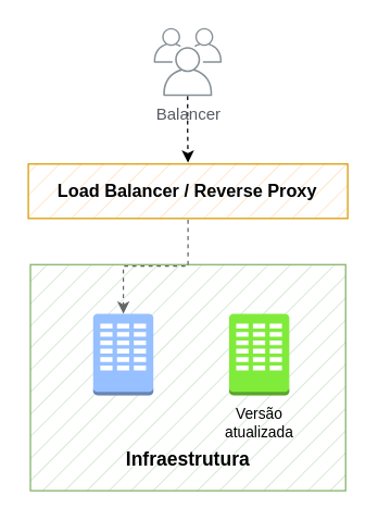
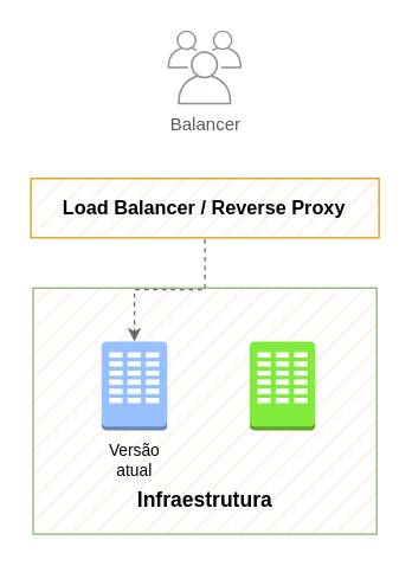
- <mxCell id="3" style="edgeStyle=orthogonalEdgeStyle;rounded=0;orthogonalLoop=1;jettySize=auto;html=1;entryX=0.5;entryY=0;entryDx=0;entryDy=0;dashed=1;" parent="1" source="4" target="7" edge="1"><mxGeometry relative="1" as="geometry" /></mxCell>
- <mxCell id="2" value="&lt;p style=&quot;line-height: 120%; margin-top: 120px; margin-bottom: 0px; padding-bottom: 0px; margin-right: 0px;&quot;&gt;&lt;b&gt;&lt;font style=&quot;font-size: 14px;&quot;&gt;Infraestrutura&lt;/font&gt;&lt;/b&gt;&lt;/p&gt;" style="whiteSpace=wrap;html=1;fillColor=#d5e8d4;strokeColor=#82b366;fillStyle=hatch;" parent="1" vertex="1"><mxGeometry x="21.83" y="193.91" width="231.93" height="166.09" as="geometry" /></mxCell>
+ <mxCell id="2" value="&lt;p style=&quot;line-height: 120%; margin-top: 120px; margin-bottom: 0px; padding-bottom: 0px; margin-right: 0px;&quot;&gt;&lt;b&gt;&lt;font style=&quot;font-size: 14px;&quot;&gt;Infraestrutura&lt;/font&gt;&lt;/b&gt;&lt;/p&gt;" style="whiteSpace=wrap;html=1;fillColor=#ffe6cc;strokeColor=#82b366;fillStyle=hatch;" parent="1" vertex="1"><mxGeometry x="21.83" y="193.91" width="231.93" height="166.09" as="geometry" /></mxCell>
+ <mxCell id="9" value="&lt;font style=&quot;font-size: 11px;&quot;&gt;Versão&lt;/font&gt;&lt;div style=&quot;font-size: 11px;&quot;&gt;&lt;span style=&quot;background-color: initial;&quot;&gt;&lt;font style=&quot;font-size: 11px;&quot;&gt;atual&lt;/font&gt;&lt;/span&gt;&lt;/div&gt;" style="text;html=1;align=center;verticalAlign=middle;resizable=0;points=[];autosize=1;strokeColor=none;fillColor=none;" parent="1" vertex="1"><mxGeometry x="60.14" y="290" width="60" height="40" as="geometry" /></mxCell>
- <mxCell id="10" value="&lt;font style=&quot;font-size: 11px;&quot;&gt;Versão&lt;/font&gt;&lt;div style=&quot;font-size: 11px;&quot;&gt;&lt;span style=&quot;background-color: initial;&quot;&gt;&lt;font style=&quot;font-size: 11px;&quot;&gt;atualizada&lt;/font&gt;&lt;/span&gt;&lt;/div&gt;" style="text;html=1;align=center;verticalAlign=middle;resizable=0;points=[];autosize=1;strokeColor=none;fillColor=none;" parent="1" vertex="1"><mxGeometry x="155.15" y="290" width="70" height="40" as="geometry" /></mxCell>
